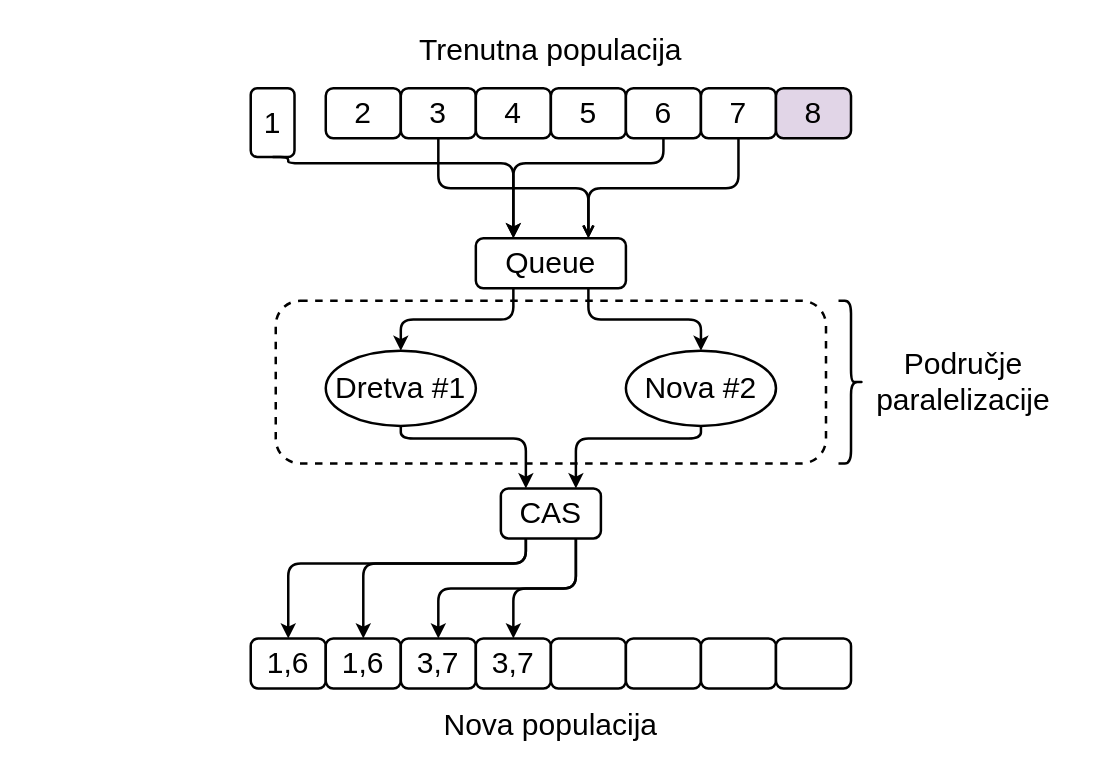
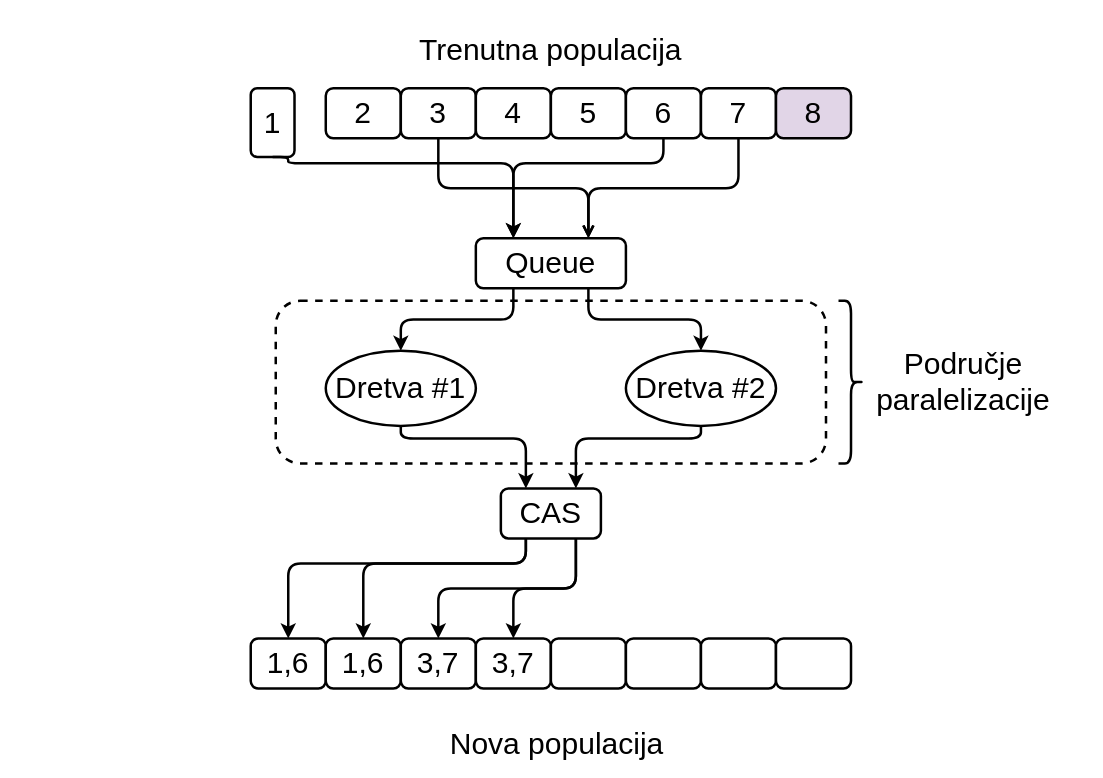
- <mxCell id="24" value="&lt;font style=&quot;font-size: 24px&quot;&gt;Nova #2&lt;/font&gt;" style="text;html=1;strokeColor=none;fillColor=none;align=center;verticalAlign=middle;whiteSpace=wrap;rounded=0;" vertex="1" parent="22"><mxGeometry y="10" width="120" height="40" as="geometry" /></mxCell>
+ <mxCell id="24" value="&lt;font style=&quot;font-size: 24px&quot;&gt;Dretva #2&lt;/font&gt;" style="text;html=1;strokeColor=none;fillColor=none;align=center;verticalAlign=middle;whiteSpace=wrap;rounded=0;" vertex="1" parent="22"><mxGeometry y="10" width="120" height="40" as="geometry" /></mxCell>
- <mxCell id="40" value="&lt;span style=&quot;font-size: 24px&quot;&gt;Nova populacija&lt;/span&gt;" style="text;html=1;strokeColor=none;fillColor=none;align=center;verticalAlign=middle;whiteSpace=wrap;rounded=0;" vertex="1" parent="1"><mxGeometry x="280" y="560" width="320" height="40" as="geometry" /></mxCell>
+ <mxCell id="40" value="&lt;span style=&quot;font-size: 24px&quot;&gt;Nova populacija&lt;/span&gt;" style="text;html=1;strokeColor=none;fillColor=none;align=center;verticalAlign=middle;whiteSpace=wrap;rounded=0;" vertex="1" parent="1"><mxGeometry x="285" y="575" width="320" height="40" as="geometry" /></mxCell>
